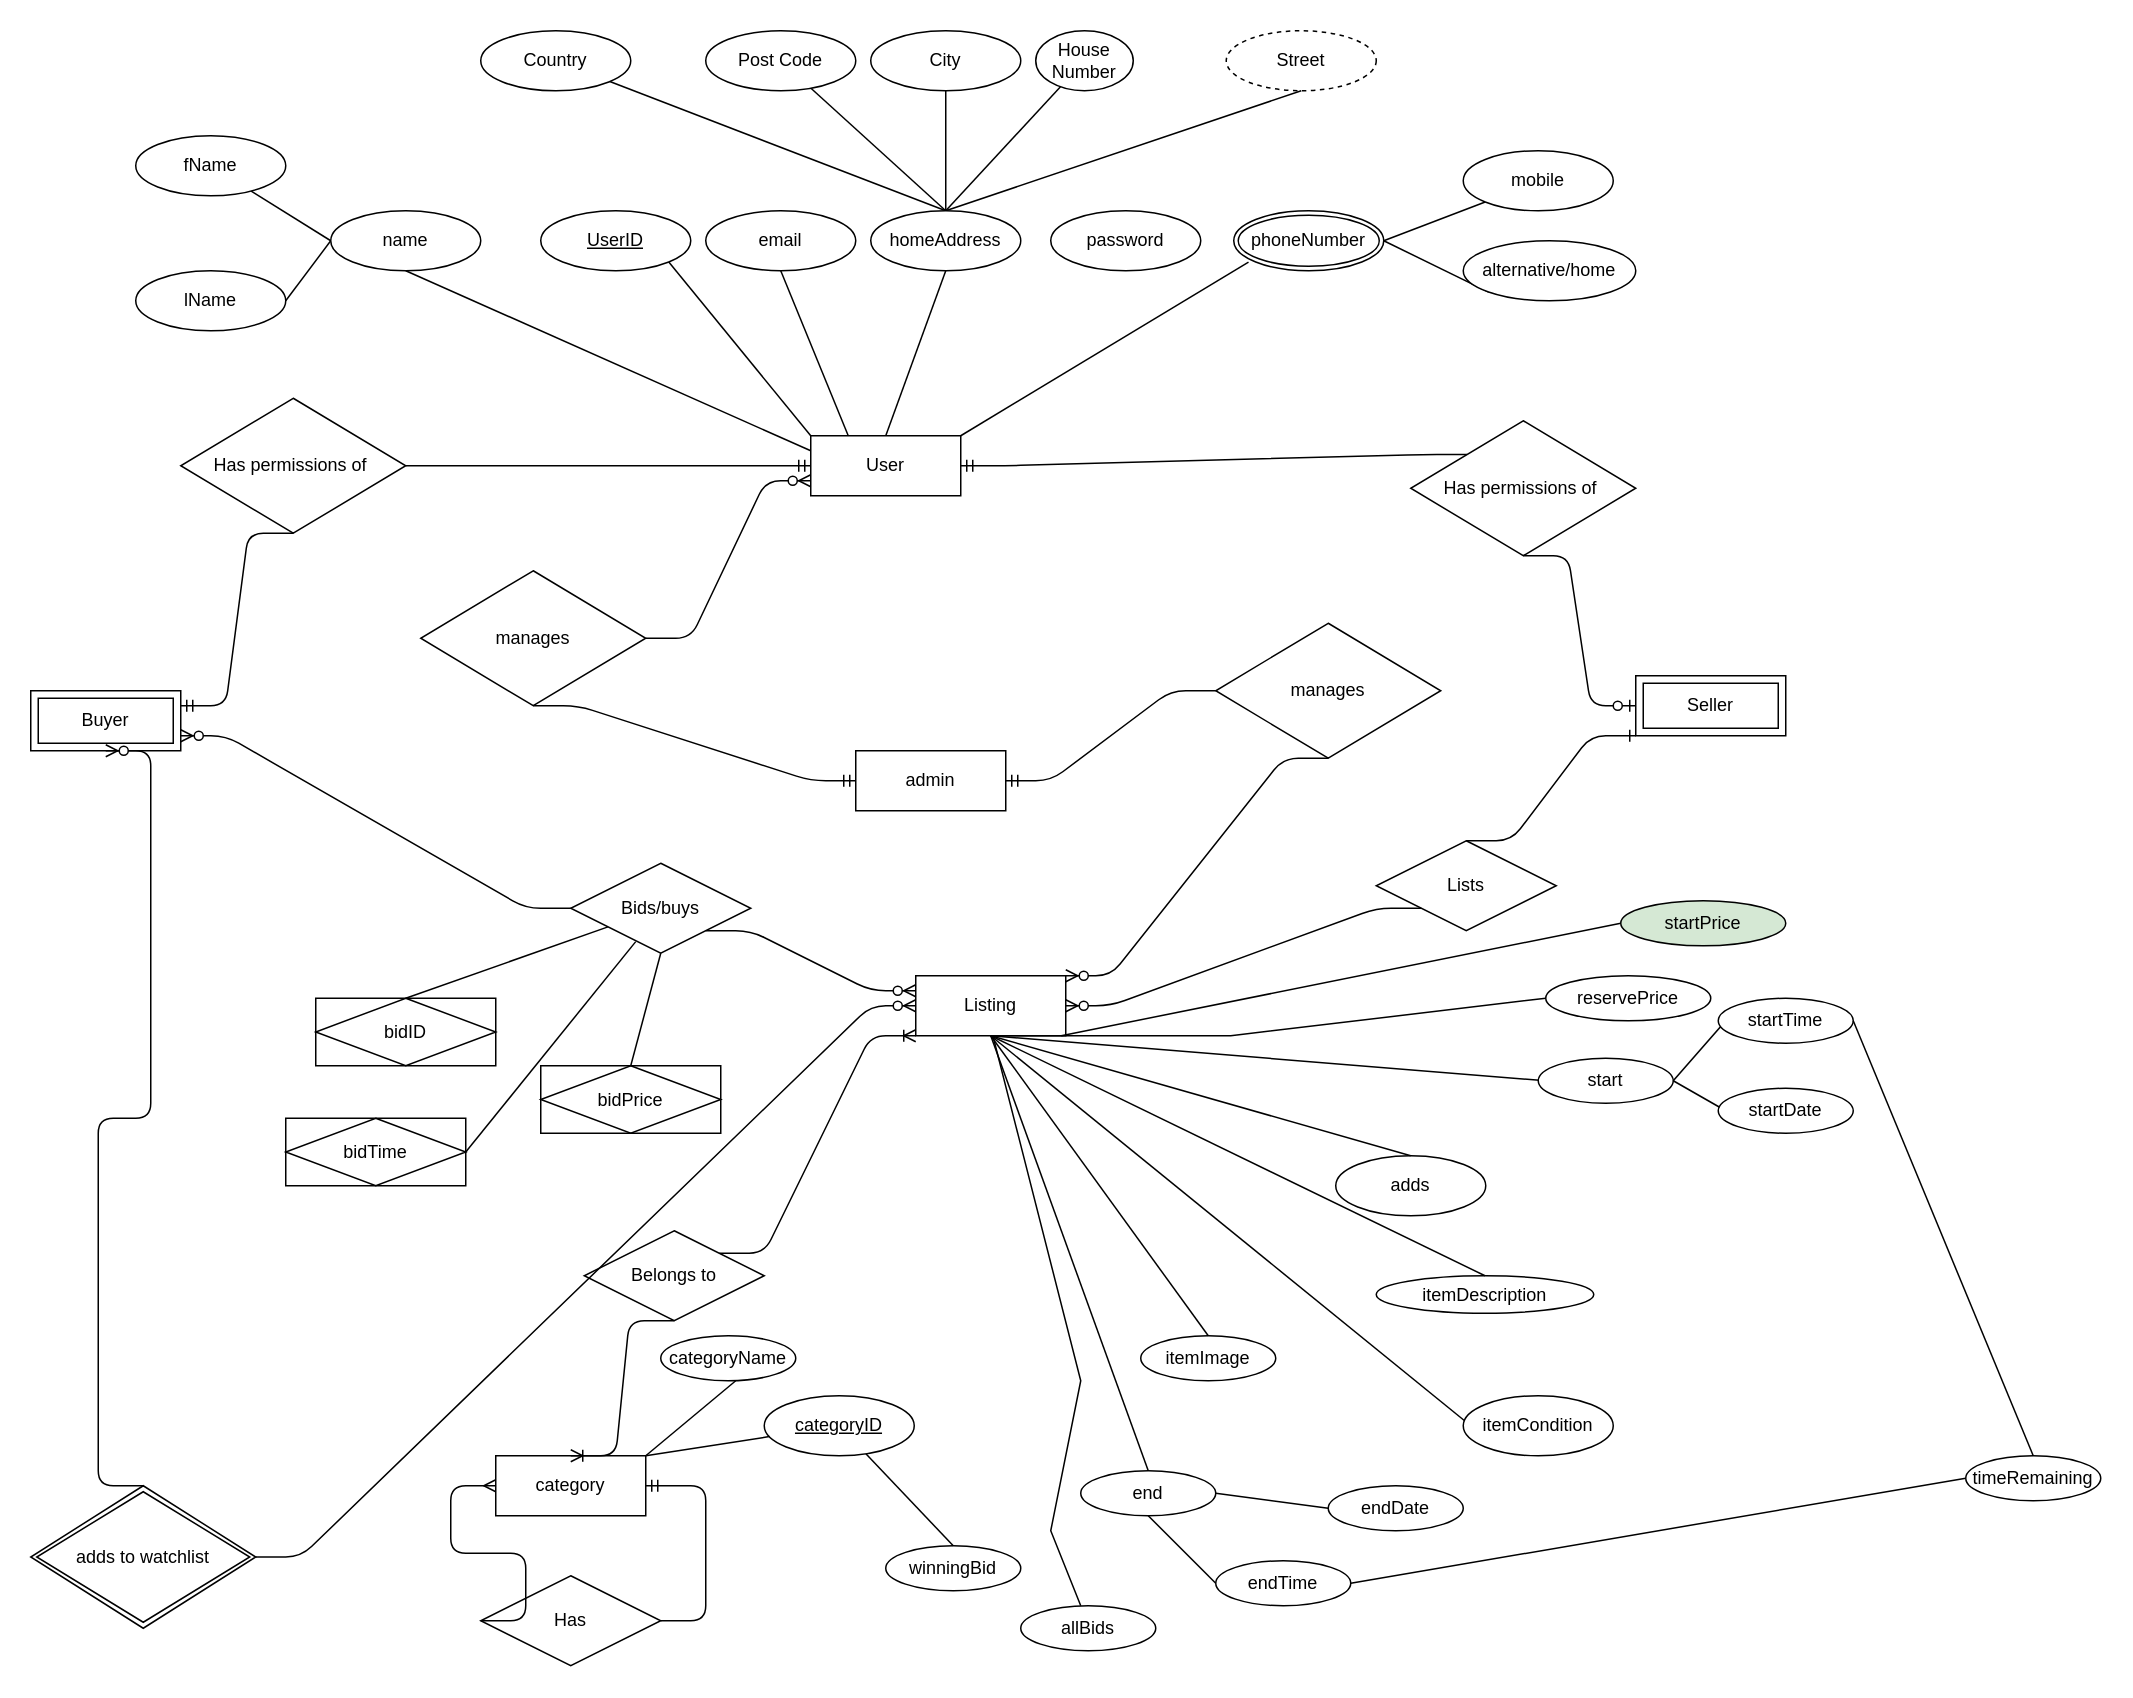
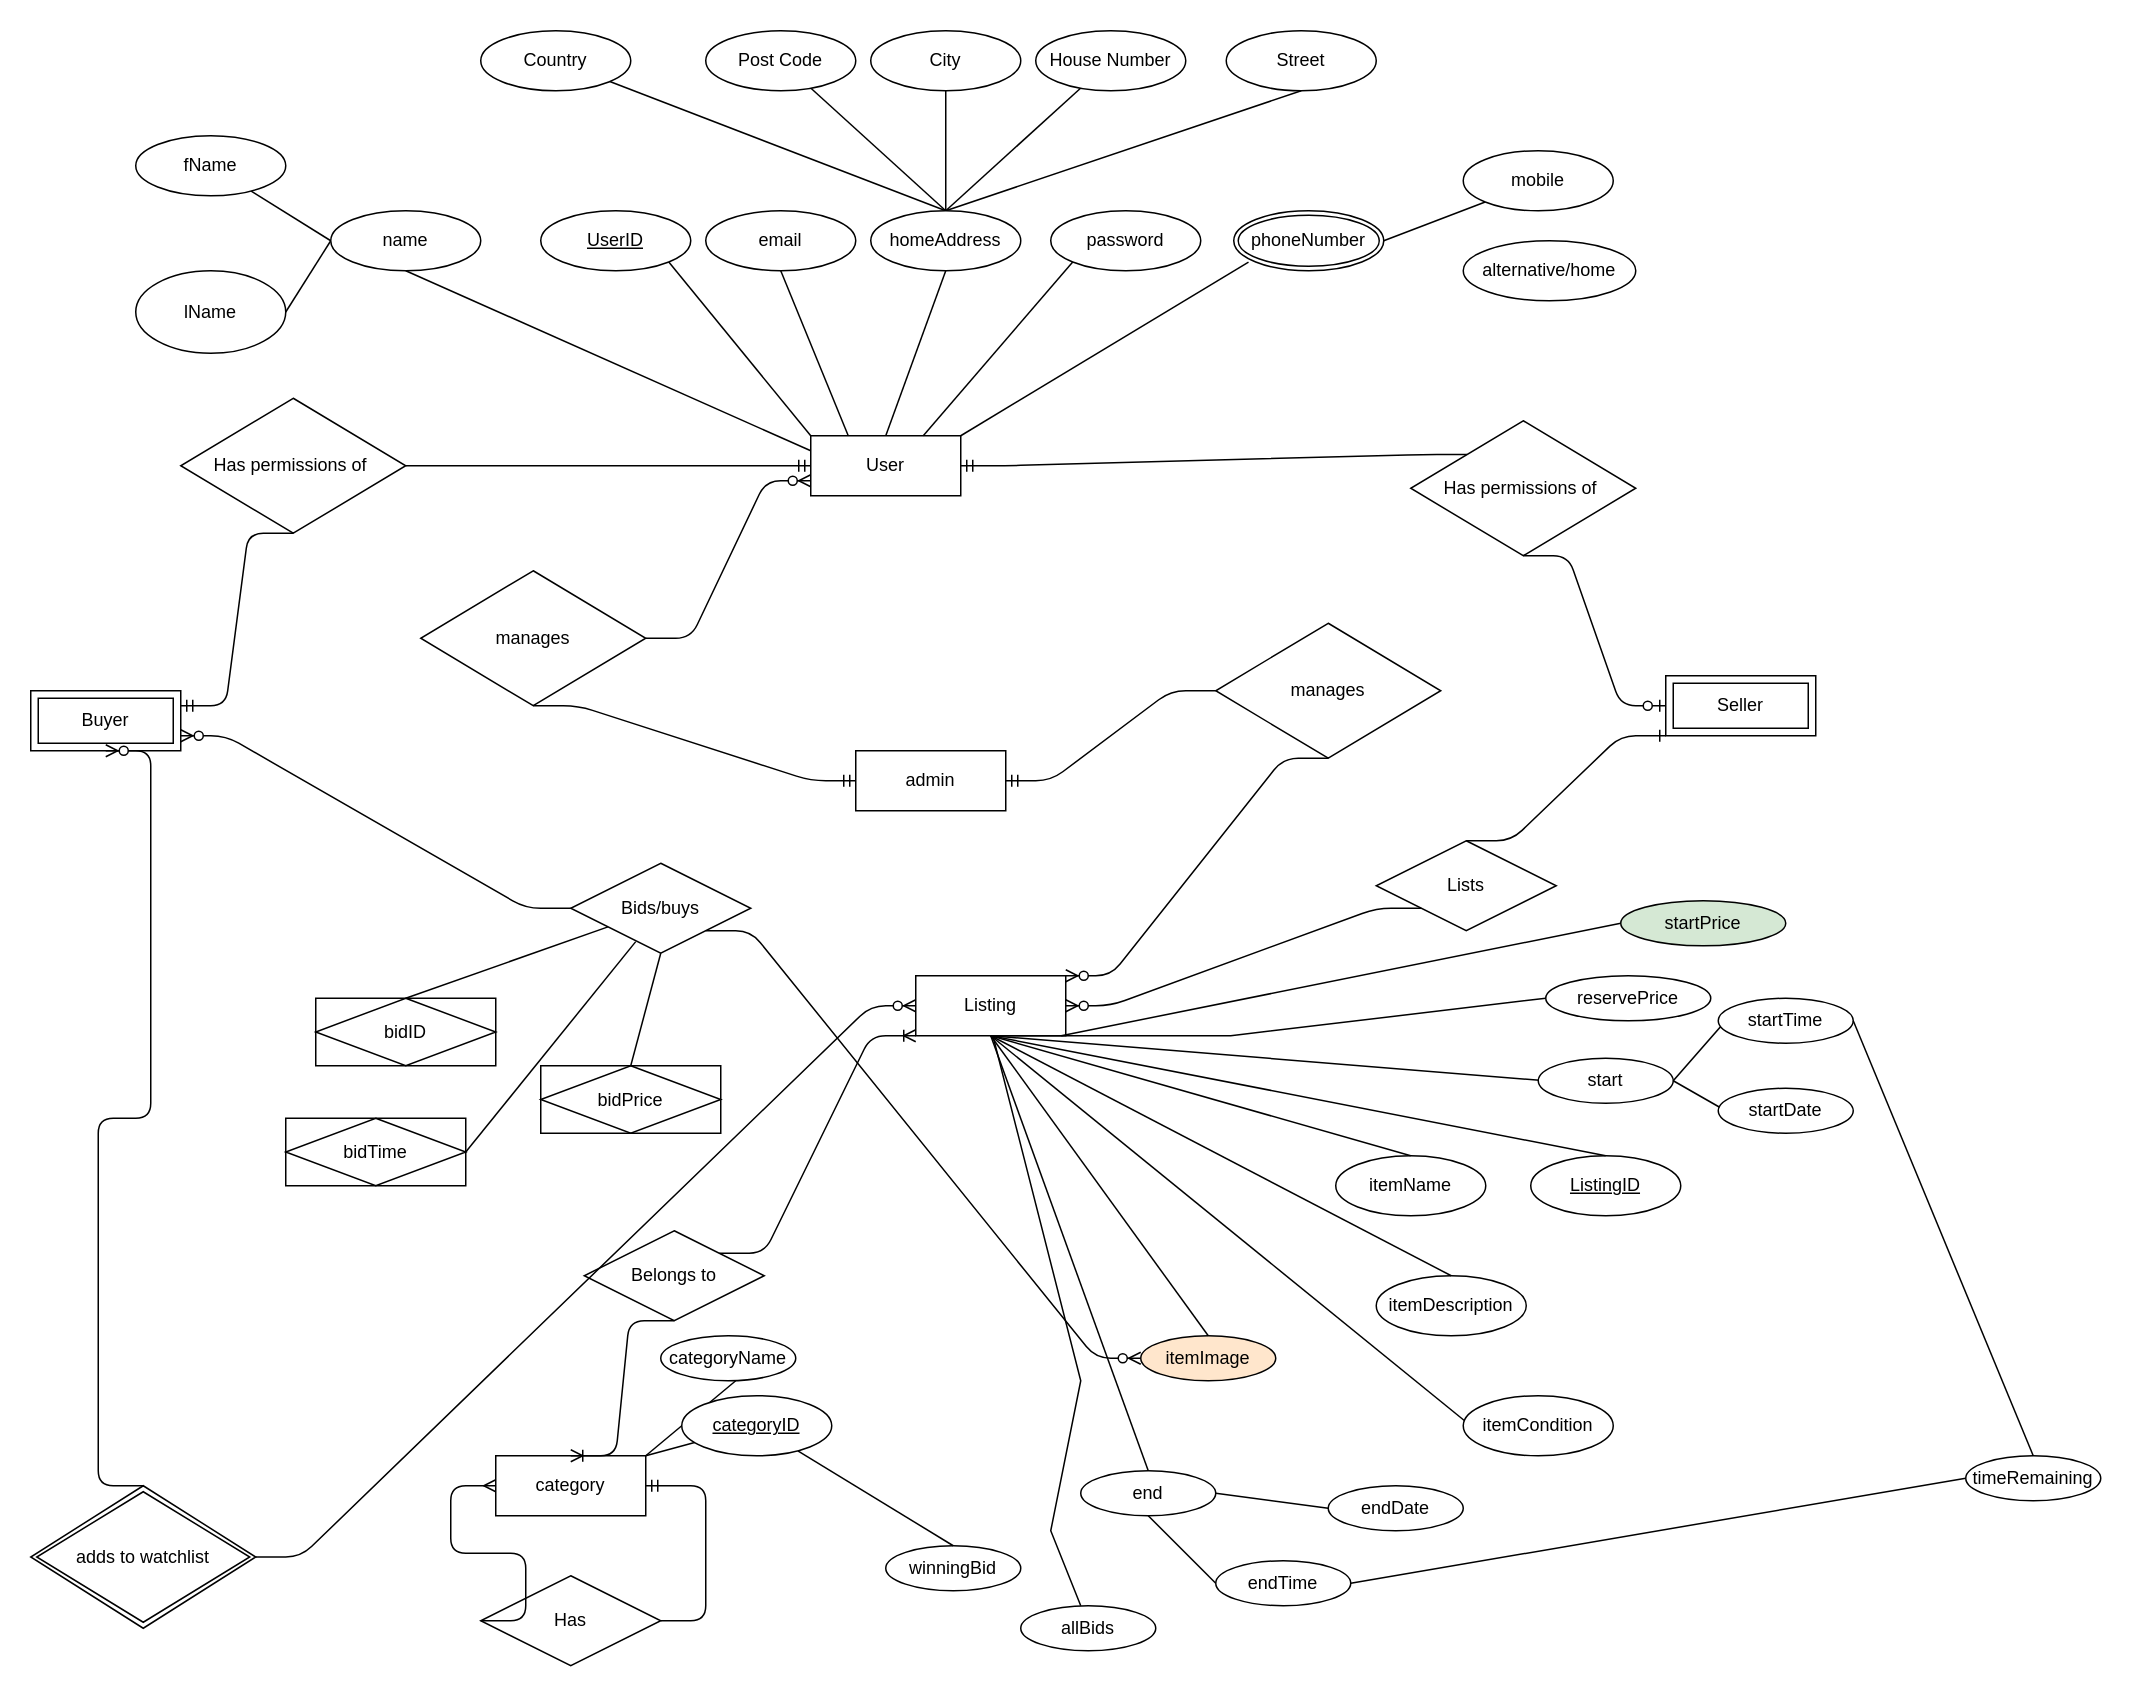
- <mxCell id="47" value="House Number" style="ellipse;whiteSpace=wrap;html=1;align=center;" parent="1" vertex="1"><mxGeometry x="690" y="20" width="65" height="40" as="geometry" /></mxCell>
+ <mxCell id="47" value="House Number" style="ellipse;whiteSpace=wrap;html=1;align=center;" parent="1" vertex="1"><mxGeometry x="690" y="20" width="100" height="40" as="geometry" /></mxCell>
- <mxCell id="54" value="Street" style="ellipse;whiteSpace=wrap;html=1;align=center;dashed=1;" parent="1" vertex="1"><mxGeometry x="817" y="20" width="100" height="40" as="geometry" /></mxCell>
+ <mxCell id="54" value="Street" style="ellipse;whiteSpace=wrap;html=1;align=center;" parent="1" vertex="1"><mxGeometry x="817" y="20" width="100" height="40" as="geometry" /></mxCell>
- <mxCell id="62" style="edgeStyle=none;rounded=0;orthogonalLoop=1;jettySize=auto;html=1;exitX=0;exitY=1;exitDx=0;exitDy=0;entryX=1;entryY=0.5;entryDx=0;entryDy=0;endArrow=none;endFill=0;" parent="1" source="63" target="52" edge="1"><mxGeometry relative="1" as="geometry"><mxPoint x="922" y="220" as="targetPoint" /></mxGeometry></mxCell>
- <mxCell id="58" value="lName" style="ellipse;whiteSpace=wrap;html=1;align=center;" parent="1" vertex="1"><mxGeometry x="90" y="180" width="100" height="40" as="geometry" /></mxCell>
+ <mxCell id="58" value="lName" style="ellipse;whiteSpace=wrap;html=1;align=center;" parent="1" vertex="1"><mxGeometry x="90" y="180" width="100" height="55" as="geometry" /></mxCell>
+ <mxCell id="34" style="edgeStyle=none;rounded=0;orthogonalLoop=1;jettySize=auto;html=1;exitX=0;exitY=1;exitDx=0;exitDy=0;entryX=0.75;entryY=0;entryDx=0;entryDy=0;endArrow=none;endFill=0;" parent="1" source="35" target="2" edge="1"><mxGeometry relative="1" as="geometry" /></mxCell>
- <mxCell id="3" value="Seller" style="shape=ext;margin=3;double=1;whiteSpace=wrap;html=1;align=center;" parent="1" vertex="1"><mxGeometry x="1090" y="450" width="100" height="40" as="geometry" /></mxCell>
+ <mxCell id="3" value="Seller" style="shape=ext;margin=3;double=1;whiteSpace=wrap;html=1;align=center;" parent="1" vertex="1"><mxGeometry x="1110" y="450" width="100" height="40" as="geometry" /></mxCell>
- <mxCell id="20" value="" style="edgeStyle=entityRelationEdgeStyle;fontSize=12;html=1;endArrow=ERzeroToMany;endFill=1;entryX=0;entryY=0.25;entryDx=0;entryDy=0;exitX=1;exitY=1;exitDx=0;exitDy=0;" parent="1" source="19" target="9" edge="1"><mxGeometry width="100" height="100" relative="1" as="geometry"><mxPoint x="470" y="800" as="sourcePoint" /><mxPoint x="570" y="700" as="targetPoint" /></mxGeometry></mxCell>
+ <mxCell id="20" value="" style="edgeStyle=entityRelationEdgeStyle;fontSize=12;html=1;endArrow=ERzeroToMany;endFill=1;exitX=1;exitY=1;exitDx=0;exitDy=0;" parent="1" source="19" target="37" edge="1"><mxGeometry width="100" height="100" relative="1" as="geometry"><mxPoint x="470" y="800" as="sourcePoint" /><mxPoint x="570" y="700" as="targetPoint" /></mxGeometry></mxCell>
+ <mxCell id="13" value="" style="endArrow=none;html=1;rounded=0;entryX=0.5;entryY=0;entryDx=0;entryDy=0;exitX=0.5;exitY=1;exitDx=0;exitDy=0;" parent="1" source="9" target="12" edge="1"><mxGeometry relative="1" as="geometry"><mxPoint x="1060" y="450" as="sourcePoint" /><mxPoint x="1220" y="450" as="targetPoint" /></mxGeometry></mxCell>
- <mxCell id="15" value="adds" style="ellipse;whiteSpace=wrap;html=1;align=center;" parent="1" vertex="1"><mxGeometry x="890" y="770" width="100" height="40" as="geometry" /></mxCell>
+ <mxCell id="15" value="itemName" style="ellipse;whiteSpace=wrap;html=1;align=center;" parent="1" vertex="1"><mxGeometry x="890" y="770" width="100" height="40" as="geometry" /></mxCell>
+ <mxCell id="12" value="ListingID" style="ellipse;whiteSpace=wrap;html=1;align=center;fontStyle=4;" parent="1" vertex="1"><mxGeometry x="1020" y="770" width="100" height="40" as="geometry" /></mxCell>
- <mxCell id="17" value="itemDescription" style="ellipse;whiteSpace=wrap;html=1;align=center;" parent="1" vertex="1"><mxGeometry x="917" y="850" width="145" height="25" as="geometry" /></mxCell>
+ <mxCell id="17" value="itemDescription" style="ellipse;whiteSpace=wrap;html=1;align=center;" parent="1" vertex="1"><mxGeometry x="917" y="850" width="100" height="40" as="geometry" /></mxCell>
- <mxCell id="37" value="itemImage" style="ellipse;whiteSpace=wrap;html=1;align=center;" parent="1" vertex="1"><mxGeometry x="760" y="890" width="90" height="30" as="geometry" /></mxCell>
+ <mxCell id="37" value="itemImage" style="ellipse;whiteSpace=wrap;html=1;align=center;fillColor=#ffe6cc;" parent="1" vertex="1"><mxGeometry x="760" y="890" width="90" height="30" as="geometry" /></mxCell>
- <mxCell id="102" value="categoryID" style="ellipse;whiteSpace=wrap;html=1;align=center;fontStyle=4;" parent="1" vertex="1"><mxGeometry x="509" y="930" width="100" height="40" as="geometry" /></mxCell>
+ <mxCell id="102" value="categoryID" style="ellipse;whiteSpace=wrap;html=1;align=center;fontStyle=4;" parent="1" vertex="1"><mxGeometry x="454" y="930" width="100" height="40" as="geometry" /></mxCell>
